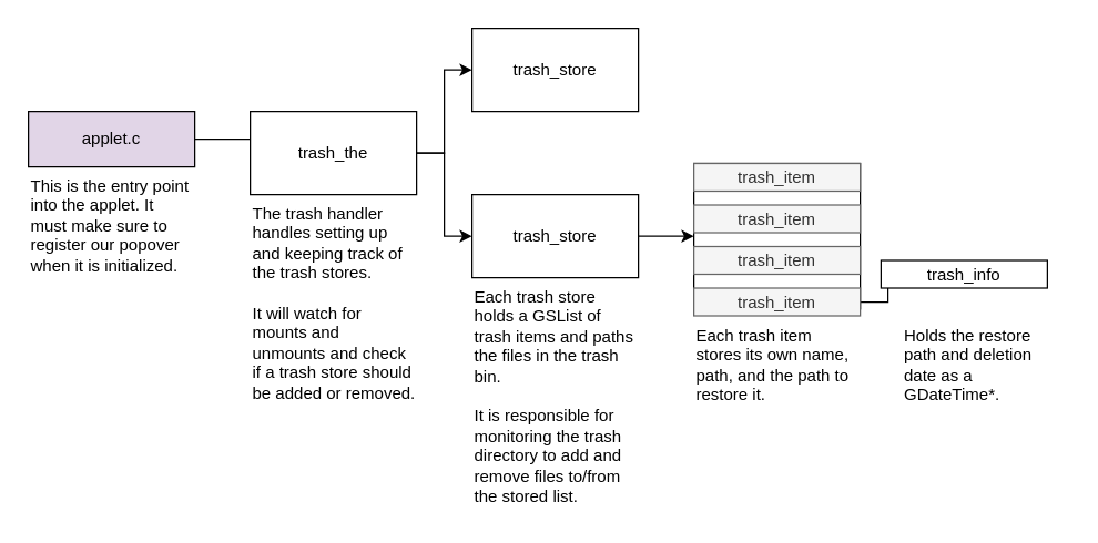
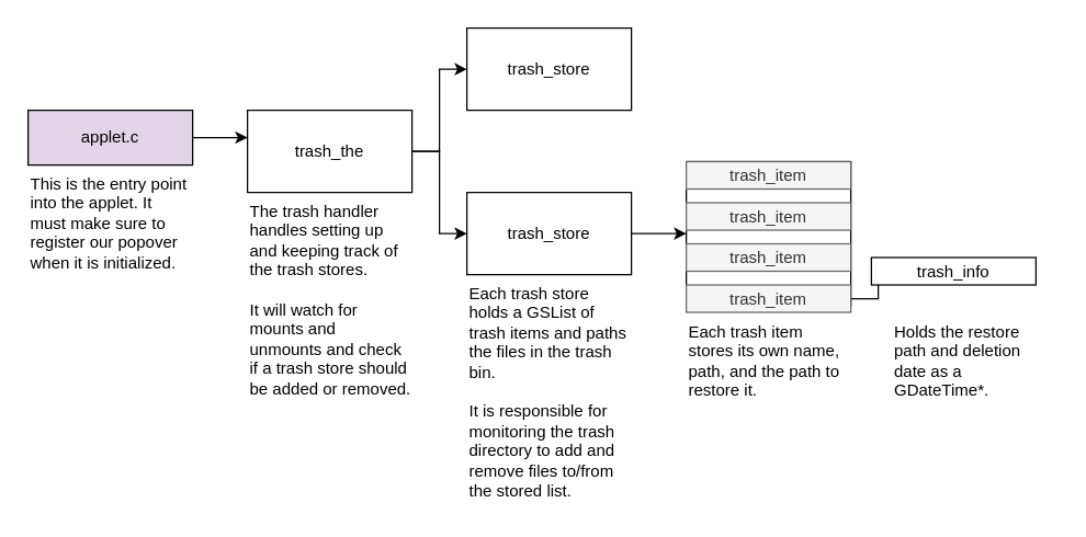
- <mxCell id="3" style="edgeStyle=orthogonalEdgeStyle;rounded=0;orthogonalLoop=1;jettySize=auto;html=1;entryX=0;entryY=0.333;entryDx=0;entryDy=0;entryPerimeter=0;fontSize=12;endArrow=none;" edge="1" parent="1" source="4" target="8"><mxGeometry relative="1" as="geometry" /></mxCell>
+ <mxCell id="3" style="edgeStyle=orthogonalEdgeStyle;rounded=0;orthogonalLoop=1;jettySize=auto;html=1;entryX=0;entryY=0.333;entryDx=0;entryDy=0;entryPerimeter=0;fontSize=12;" edge="1" parent="1" source="4" target="8"><mxGeometry relative="1" as="geometry" /></mxCell>
